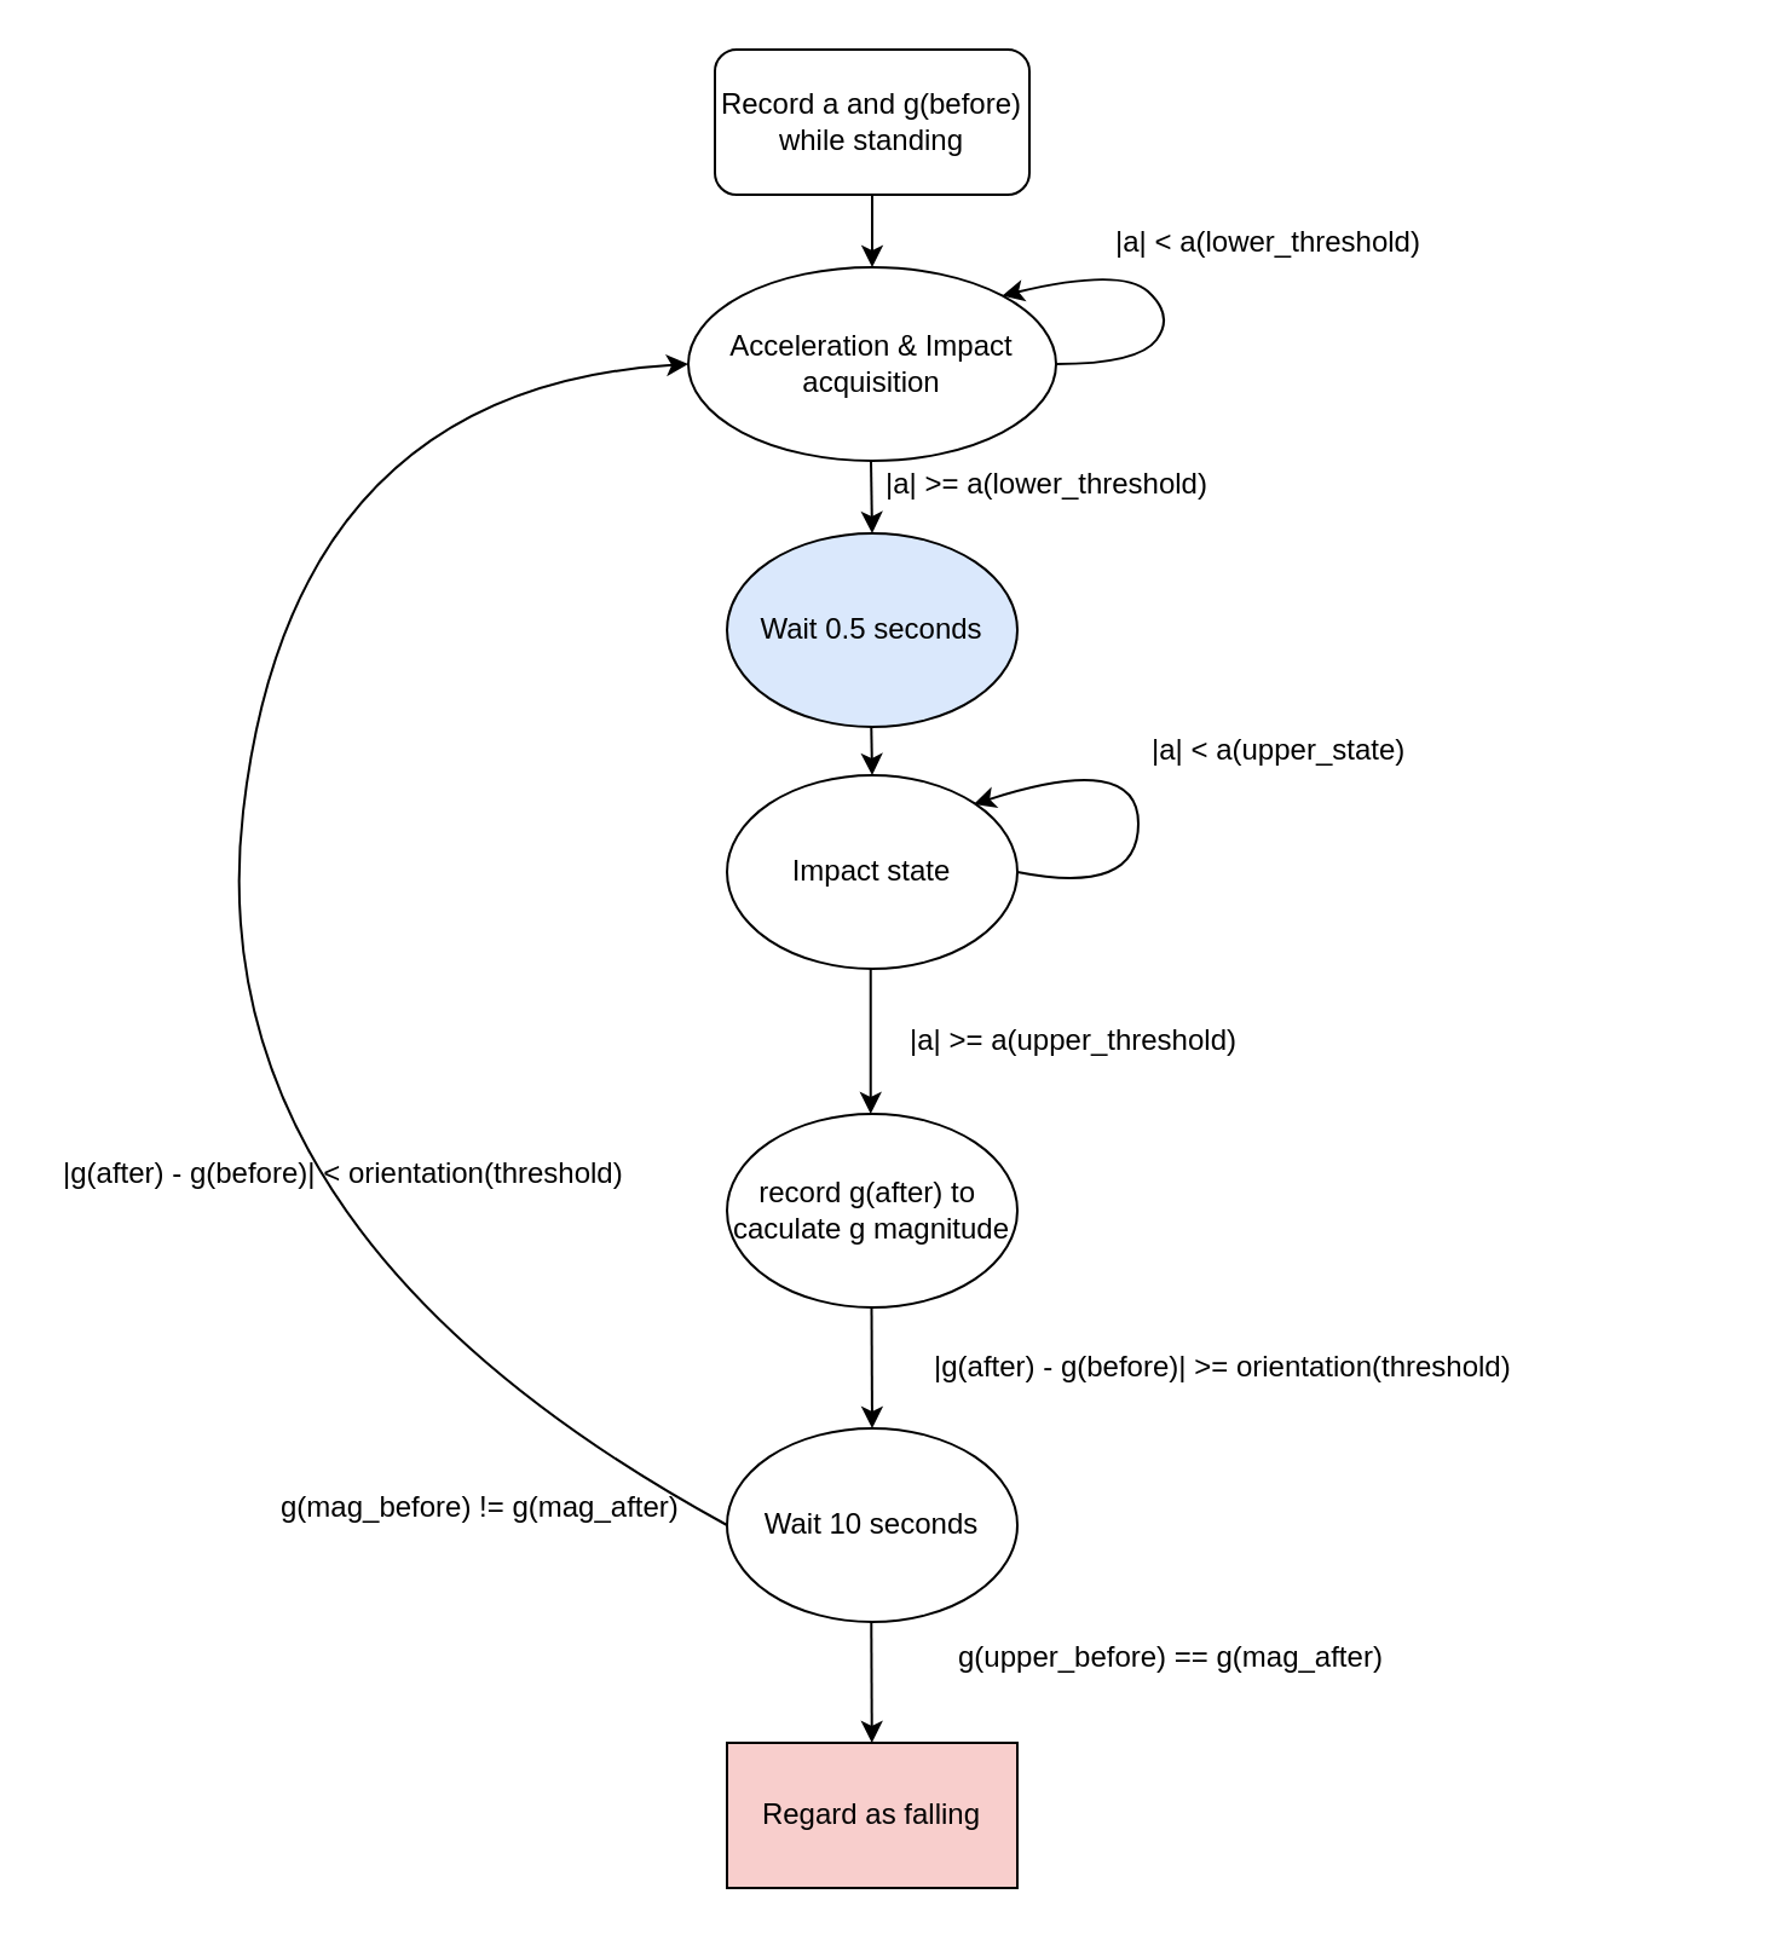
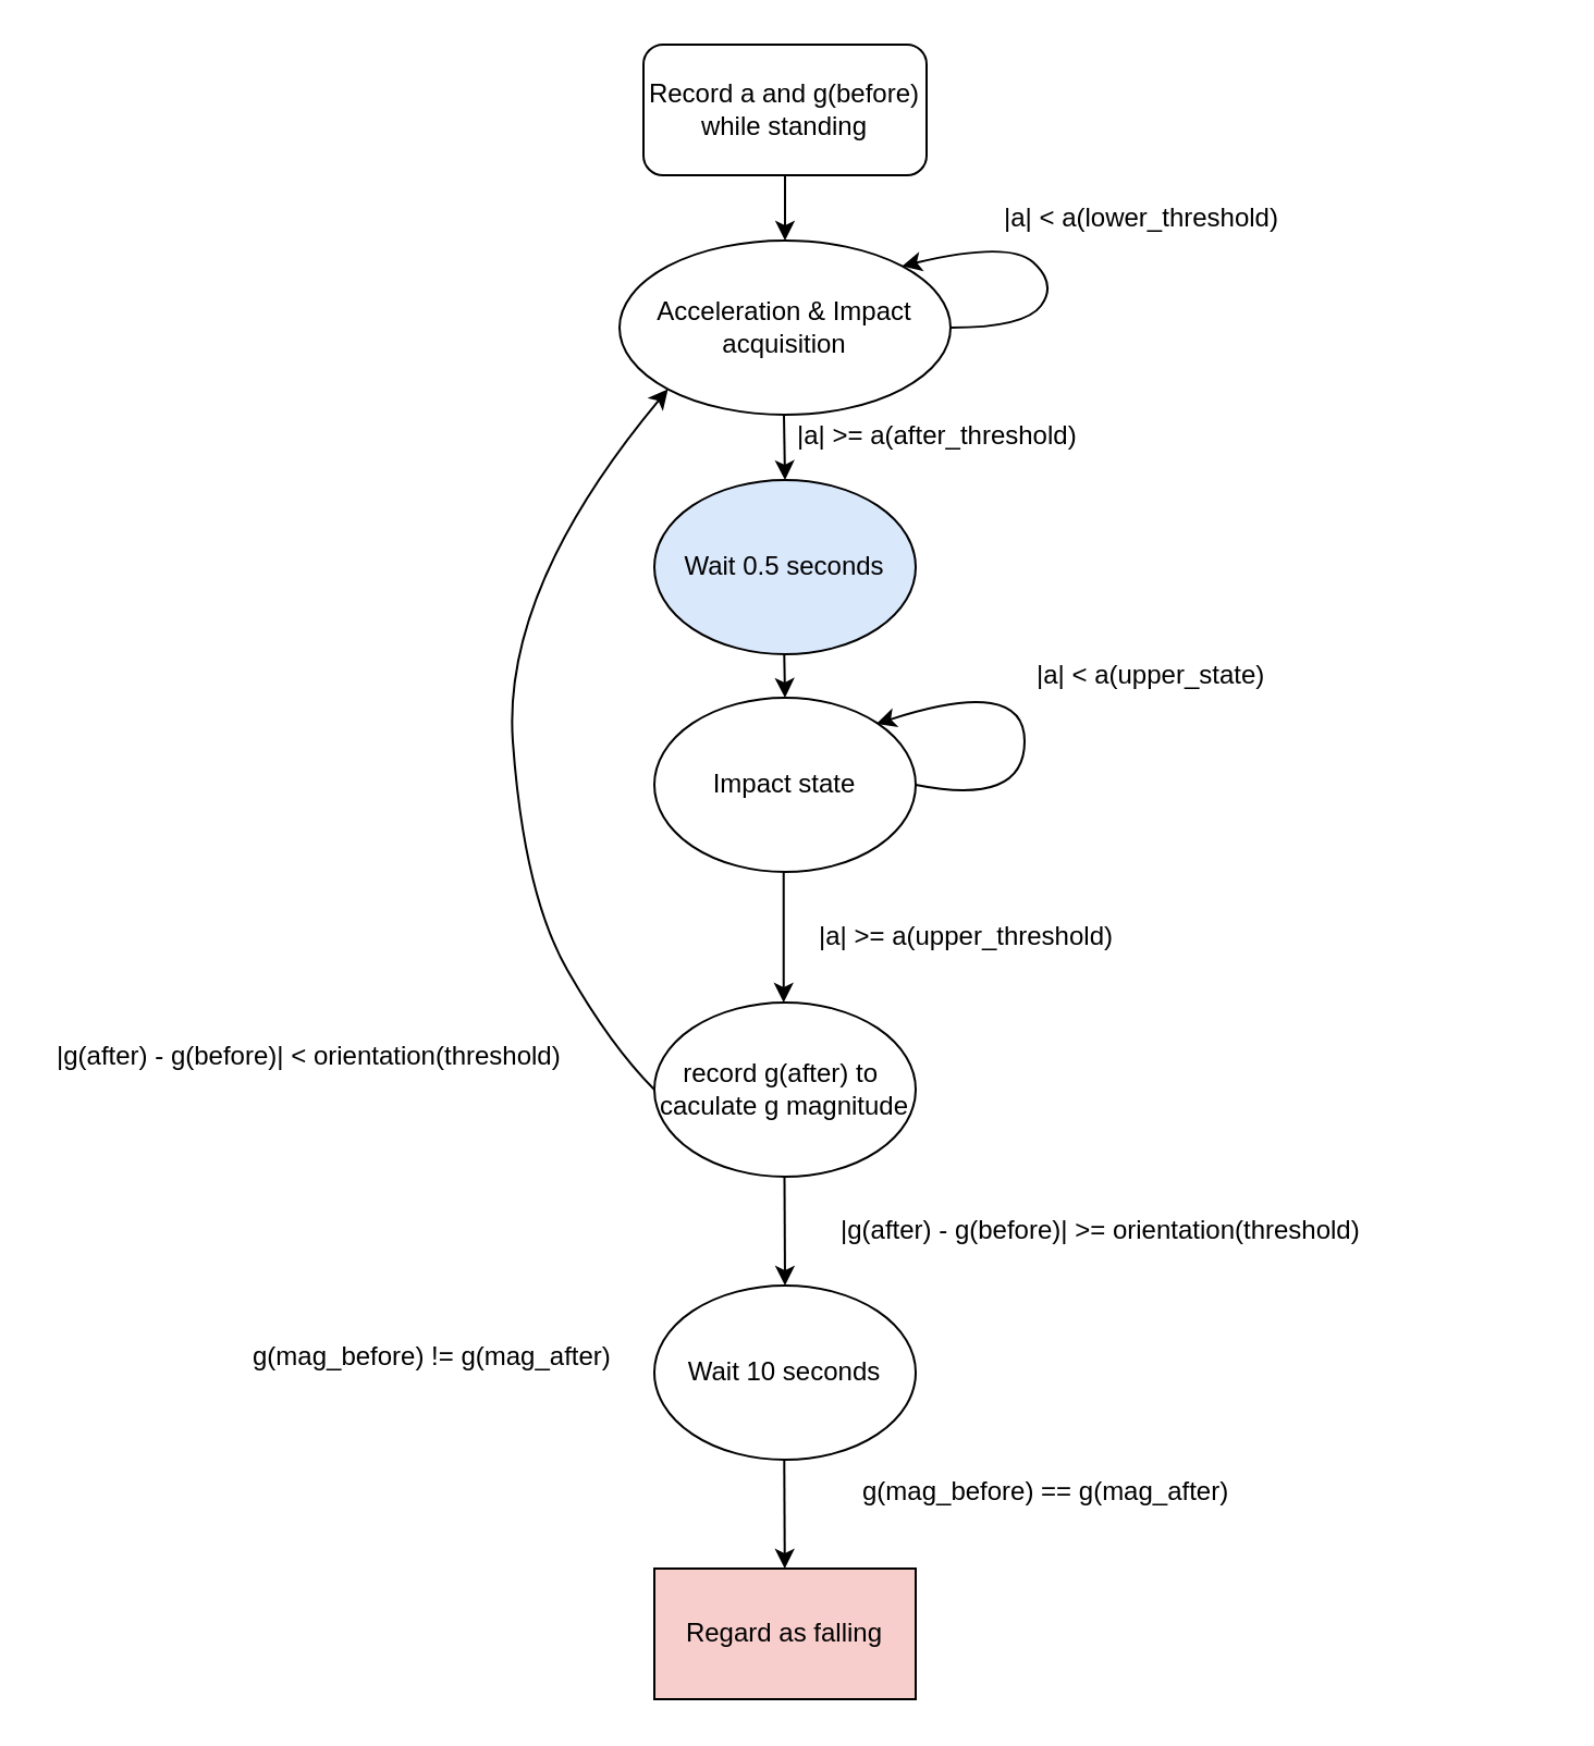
- <mxCell id="12" value="|a| &amp;gt;= a(lower_threshold)" style="text;strokeColor=none;fillColor=none;align=left;verticalAlign=middle;spacingLeft=4;spacingRight=4;overflow=hidden;points=[[0,0.5],[1,0.5]];portConstraint=eastwest;rotatable=0;whiteSpace=wrap;html=1;" vertex="1" parent="1"><mxGeometry x="360" y="170" width="150" height="60" as="geometry" /></mxCell>
+ <mxCell id="12" value="|a| &amp;gt;= a(after_threshold)" style="text;strokeColor=none;fillColor=none;align=left;verticalAlign=middle;spacingLeft=4;spacingRight=4;overflow=hidden;points=[[0,0.5],[1,0.5]];portConstraint=eastwest;rotatable=0;whiteSpace=wrap;html=1;" vertex="1" parent="1"><mxGeometry x="360" y="170" width="150" height="60" as="geometry" /></mxCell>
+ <mxCell id="25" value="" style="curved=1;endArrow=classic;html=1;rounded=0;exitX=0;exitY=0.5;exitDx=0;exitDy=0;entryX=0;entryY=1;entryDx=0;entryDy=0;" edge="1" parent="1" source="15" target="3"><mxGeometry width="50" height="50" relative="1" as="geometry"><mxPoint x="230" y="480" as="sourcePoint" /><mxPoint x="280" y="430" as="targetPoint" /><Array as="points"><mxPoint x="280" y="480" /><mxPoint x="240" y="410" /><mxPoint x="230" y="270" /></Array></mxGeometry></mxCell>
- <mxCell id="23" value="" style="curved=1;endArrow=classic;html=1;rounded=0;entryX=0;entryY=0.5;entryDx=0;entryDy=0;exitX=0;exitY=0.5;exitDx=0;exitDy=0;" edge="1" parent="1" source="18" target="3"><mxGeometry width="50" height="50" relative="1" as="geometry"><mxPoint x="200" y="440" as="sourcePoint" /><mxPoint x="250" y="390" as="targetPoint" /><Array as="points"><mxPoint x="80" y="510" /><mxPoint x="120" y="160" /></Array></mxGeometry></mxCell>
- <mxCell id="22" value="g(upper_before) == g(mag_after)" style="text;strokeColor=none;fillColor=none;align=left;verticalAlign=middle;spacingLeft=4;spacingRight=4;overflow=hidden;points=[[0,0.5],[1,0.5]];portConstraint=eastwest;rotatable=0;whiteSpace=wrap;html=1;" vertex="1" parent="1"><mxGeometry x="390" y="650" width="320" height="70" as="geometry" /></mxCell>
+ <mxCell id="22" value="g(mag_before) == g(mag_after)" style="text;strokeColor=none;fillColor=none;align=left;verticalAlign=middle;spacingLeft=4;spacingRight=4;overflow=hidden;points=[[0,0.5],[1,0.5]];portConstraint=eastwest;rotatable=0;whiteSpace=wrap;html=1;" vertex="1" parent="1"><mxGeometry x="390" y="650" width="320" height="70" as="geometry" /></mxCell>
